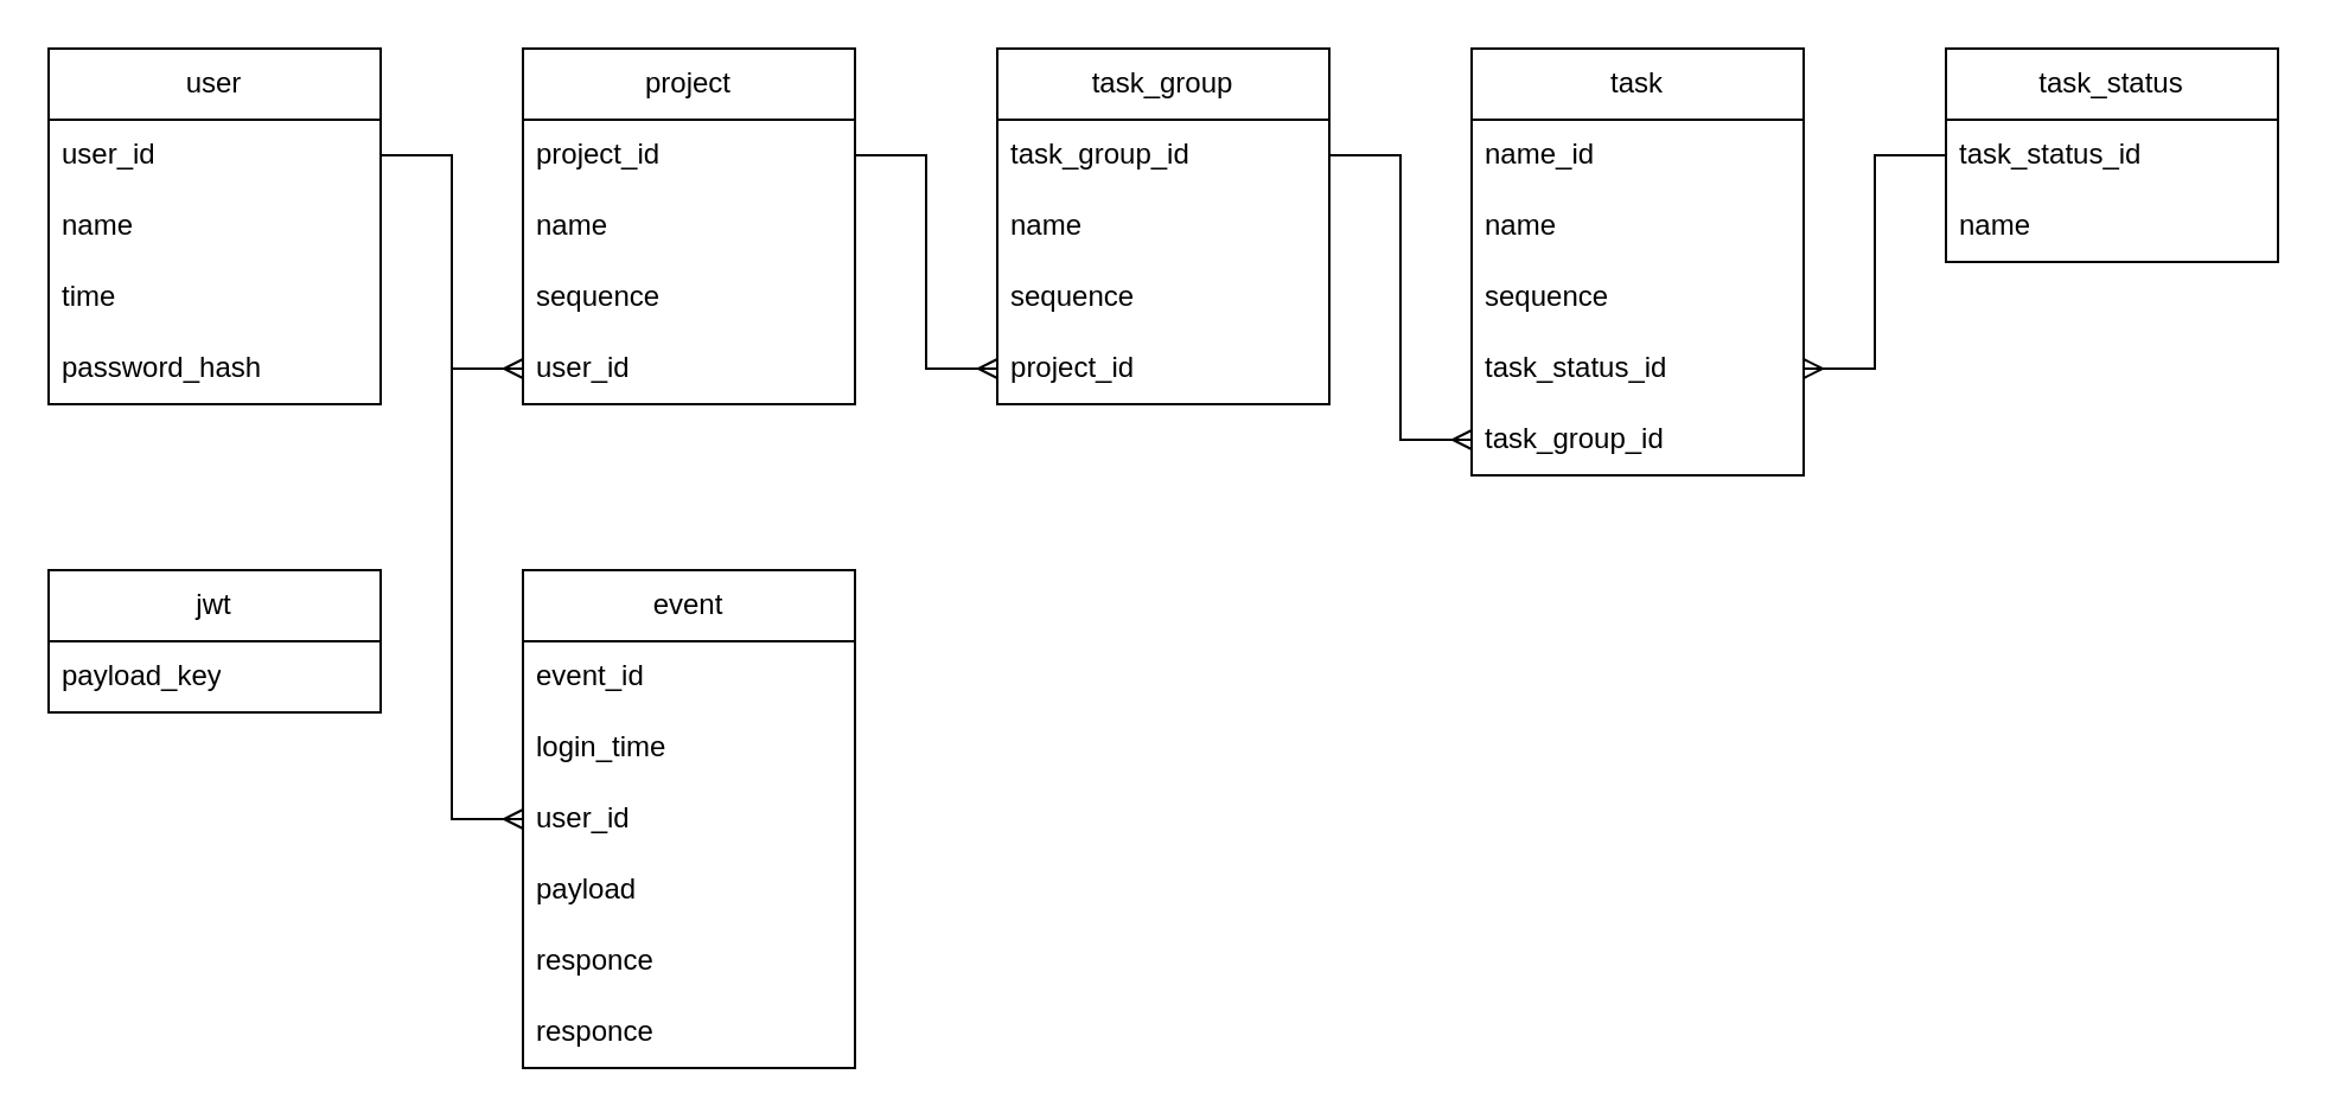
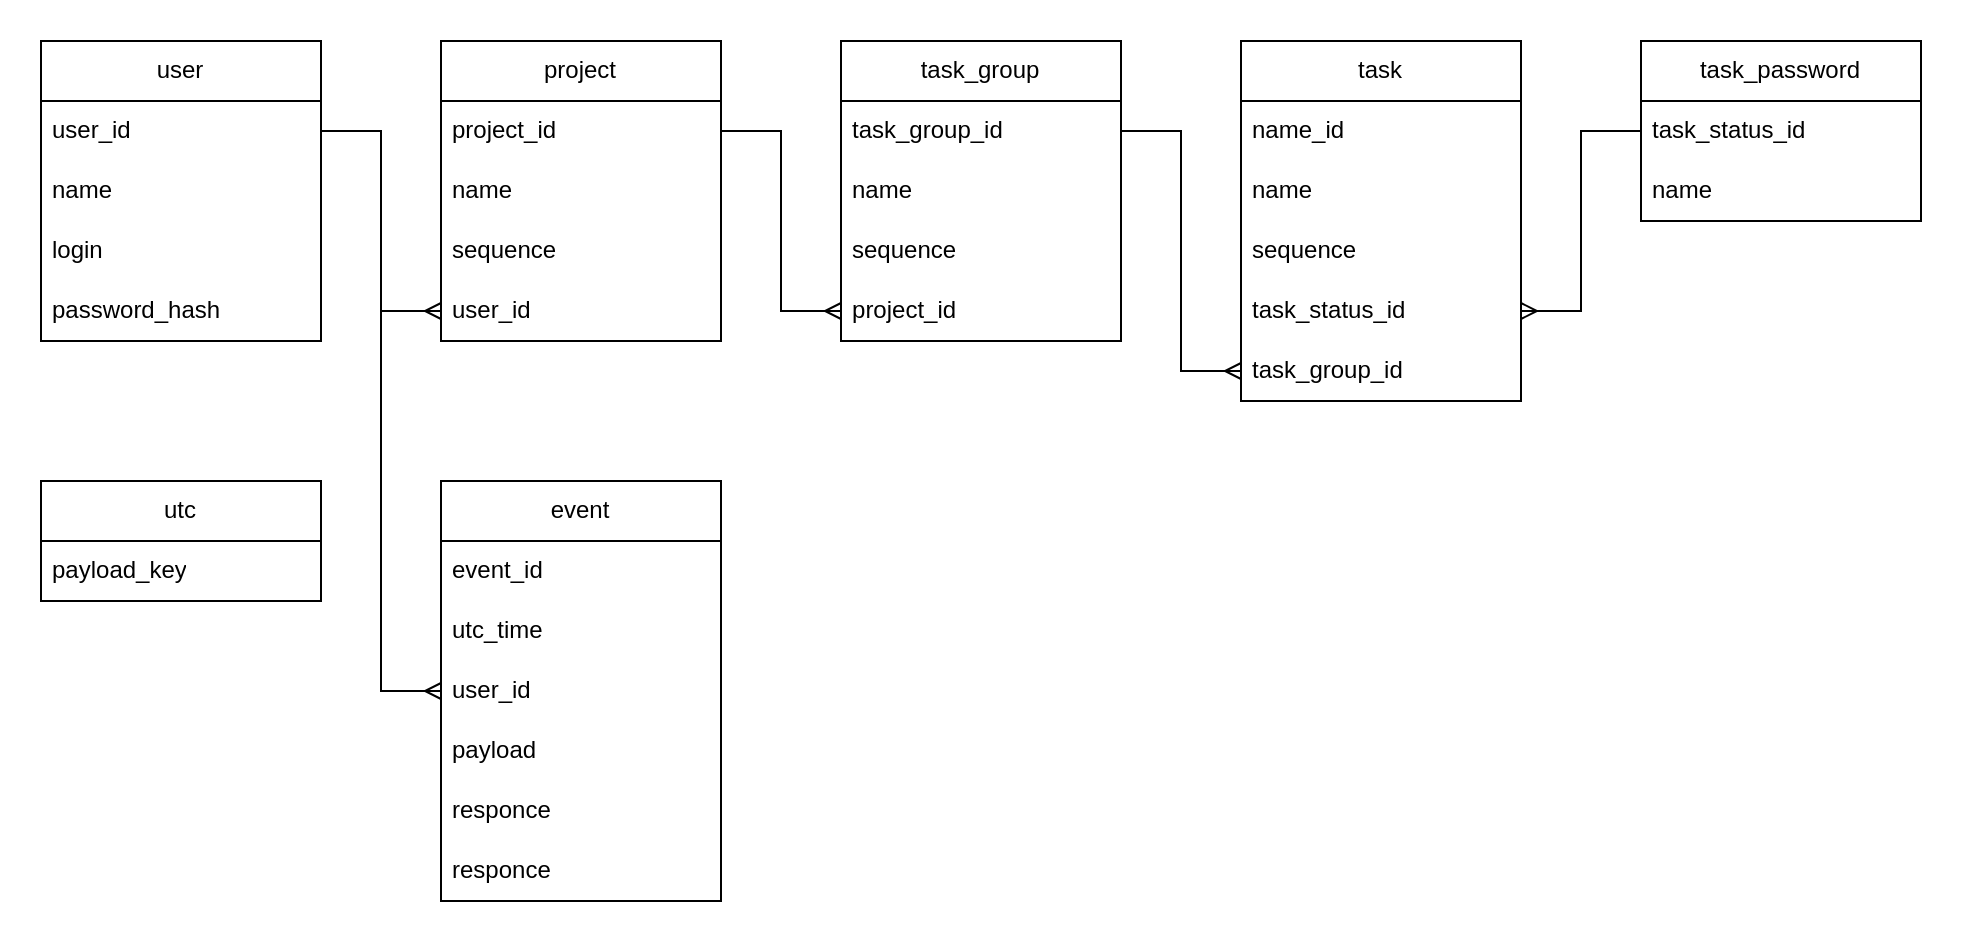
- <mxCell id="26" value="task_status" style="swimlane;fontStyle=0;childLayout=stackLayout;horizontal=1;startSize=30;horizontalStack=0;resizeParent=1;resizeParentMax=0;resizeLast=0;collapsible=1;marginBottom=0;whiteSpace=wrap;html=1;" parent="1" vertex="1"><mxGeometry x="820" y="20" width="140" height="90" as="geometry" /></mxCell>
+ <mxCell id="26" value="task_password" style="swimlane;fontStyle=0;childLayout=stackLayout;horizontal=1;startSize=30;horizontalStack=0;resizeParent=1;resizeParentMax=0;resizeLast=0;collapsible=1;marginBottom=0;whiteSpace=wrap;html=1;" parent="1" vertex="1"><mxGeometry x="820" y="20" width="140" height="90" as="geometry" /></mxCell>
- <mxCell id="23" value="time" style="text;strokeColor=none;fillColor=none;align=left;verticalAlign=middle;spacingLeft=4;spacingRight=4;overflow=hidden;points=[[0,0.5],[1,0.5]];portConstraint=eastwest;rotatable=0;whiteSpace=wrap;html=1;" parent="20" vertex="1"><mxGeometry y="90" width="140" height="30" as="geometry" /></mxCell>
+ <mxCell id="23" value="login" style="text;strokeColor=none;fillColor=none;align=left;verticalAlign=middle;spacingLeft=4;spacingRight=4;overflow=hidden;points=[[0,0.5],[1,0.5]];portConstraint=eastwest;rotatable=0;whiteSpace=wrap;html=1;" parent="20" vertex="1"><mxGeometry y="90" width="140" height="30" as="geometry" /></mxCell>
- <mxCell id="30" value="jwt" style="swimlane;fontStyle=0;childLayout=stackLayout;horizontal=1;startSize=30;horizontalStack=0;resizeParent=1;resizeParentMax=0;resizeLast=0;collapsible=1;marginBottom=0;whiteSpace=wrap;html=1;" parent="1" vertex="1"><mxGeometry x="20" y="240" width="140" height="60" as="geometry" /></mxCell>
+ <mxCell id="30" value="utc" style="swimlane;fontStyle=0;childLayout=stackLayout;horizontal=1;startSize=30;horizontalStack=0;resizeParent=1;resizeParentMax=0;resizeLast=0;collapsible=1;marginBottom=0;whiteSpace=wrap;html=1;" parent="1" vertex="1"><mxGeometry x="20" y="240" width="140" height="60" as="geometry" /></mxCell>
- <mxCell id="34" value="login_time" style="text;strokeColor=none;fillColor=none;align=left;verticalAlign=middle;spacingLeft=4;spacingRight=4;overflow=hidden;points=[[0,0.5],[1,0.5]];portConstraint=eastwest;rotatable=0;whiteSpace=wrap;html=1;" vertex="1" parent="32"><mxGeometry y="60" width="140" height="30" as="geometry" /></mxCell>
+ <mxCell id="34" value="utc_time" style="text;strokeColor=none;fillColor=none;align=left;verticalAlign=middle;spacingLeft=4;spacingRight=4;overflow=hidden;points=[[0,0.5],[1,0.5]];portConstraint=eastwest;rotatable=0;whiteSpace=wrap;html=1;" vertex="1" parent="32"><mxGeometry y="60" width="140" height="30" as="geometry" /></mxCell>
